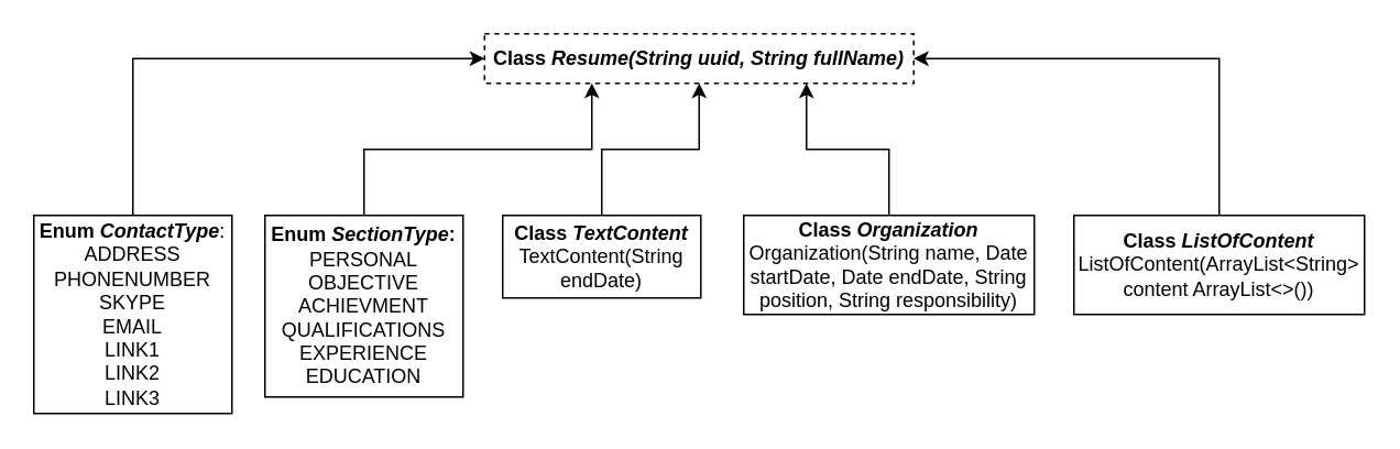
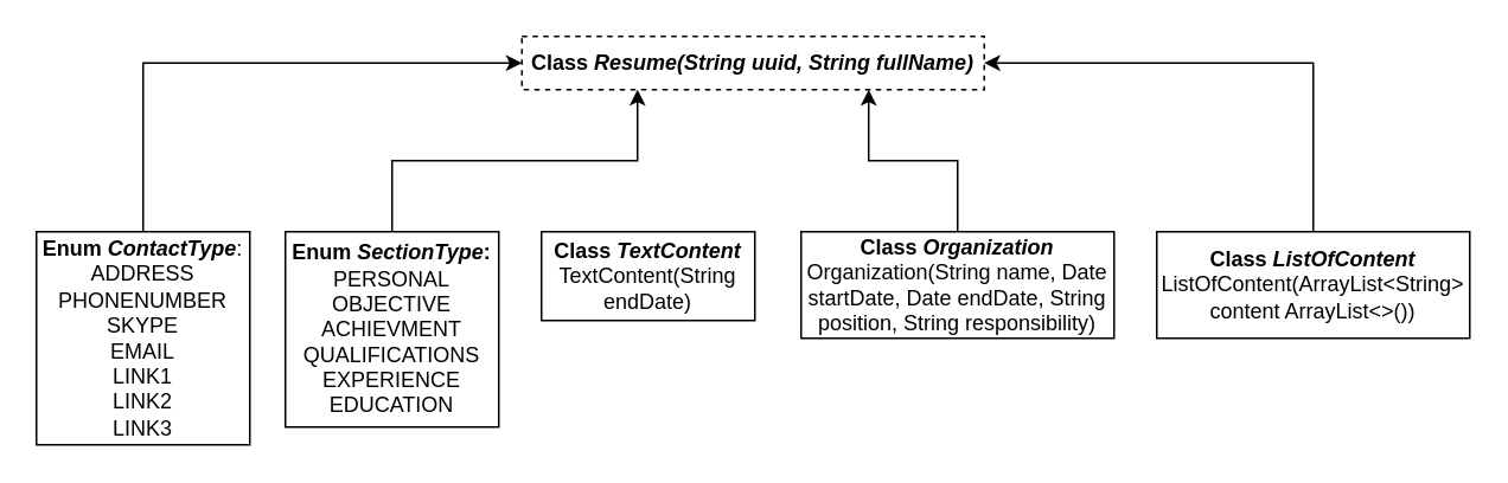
- <mxCell id="7" style="edgeStyle=orthogonalEdgeStyle;rounded=0;orthogonalLoop=1;jettySize=auto;html=1;exitX=0.5;exitY=0;exitDx=0;exitDy=0;entryX=0.5;entryY=1;entryDx=0;entryDy=0;" edge="1" parent="1" source="8" target="4"><mxGeometry relative="1" as="geometry" /></mxCell>
